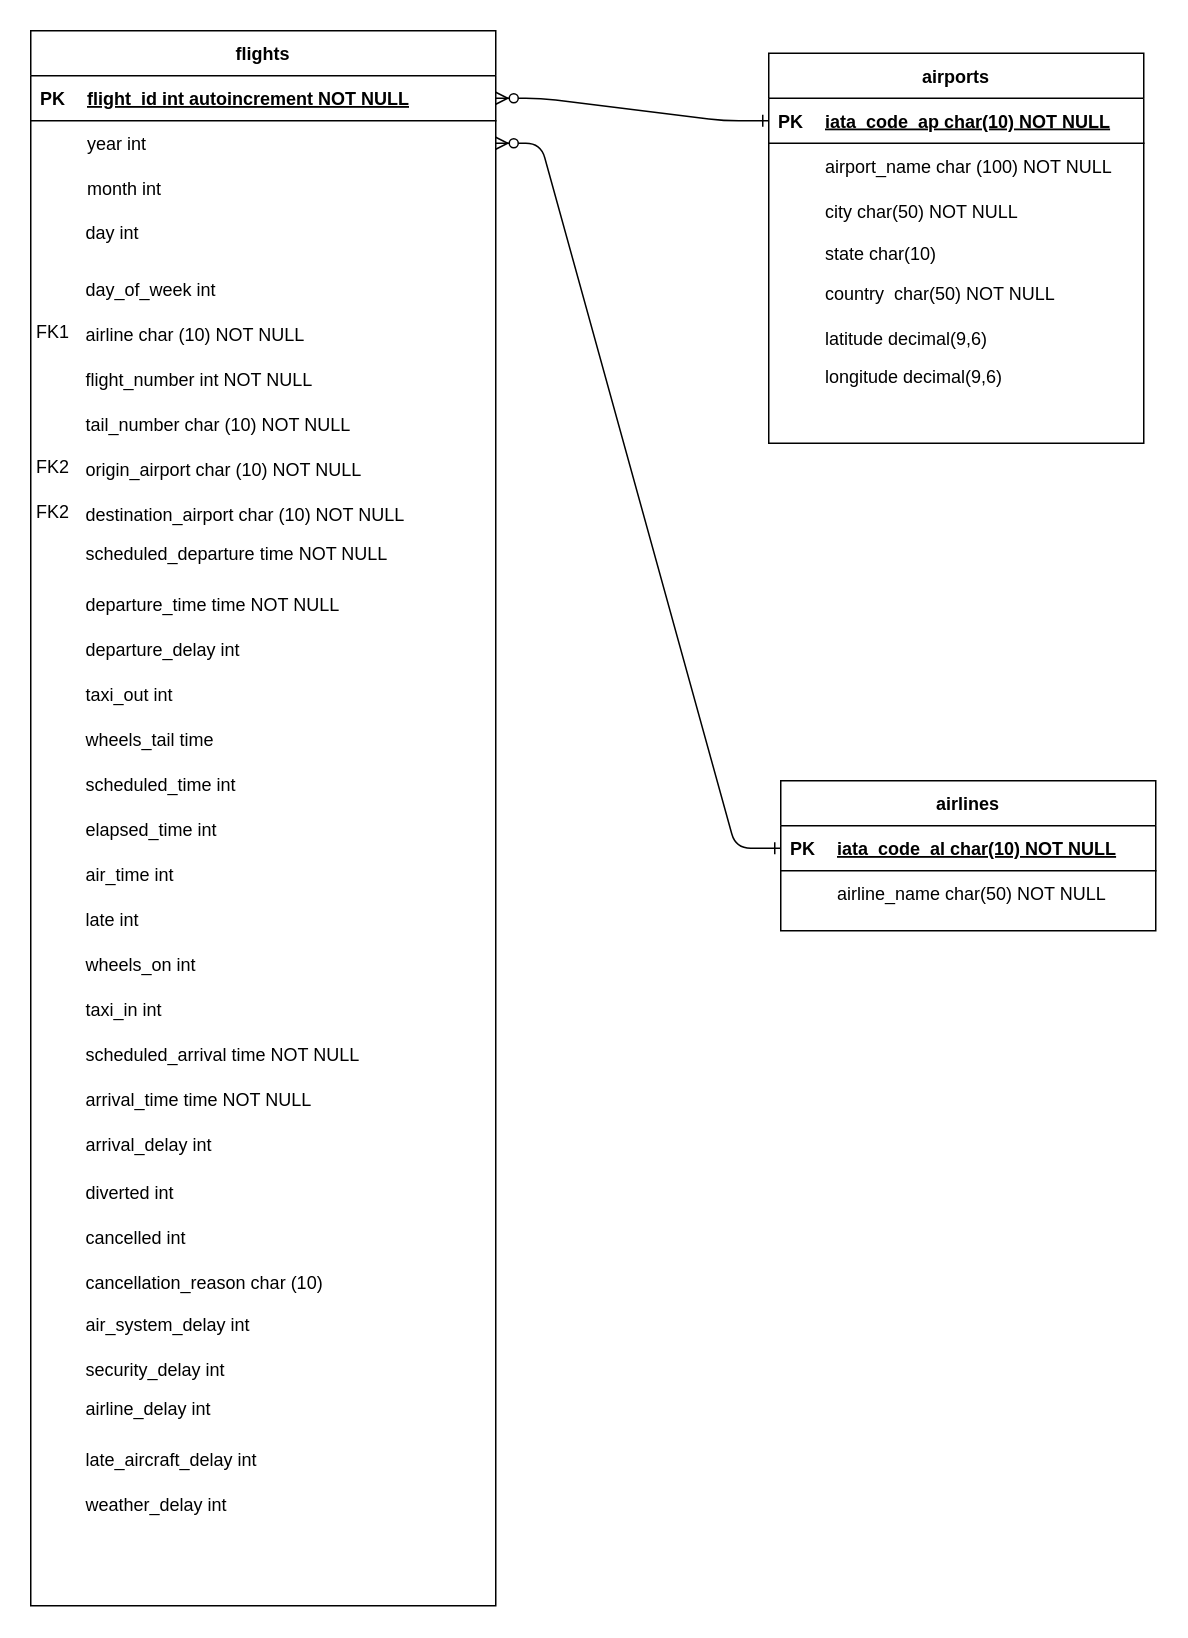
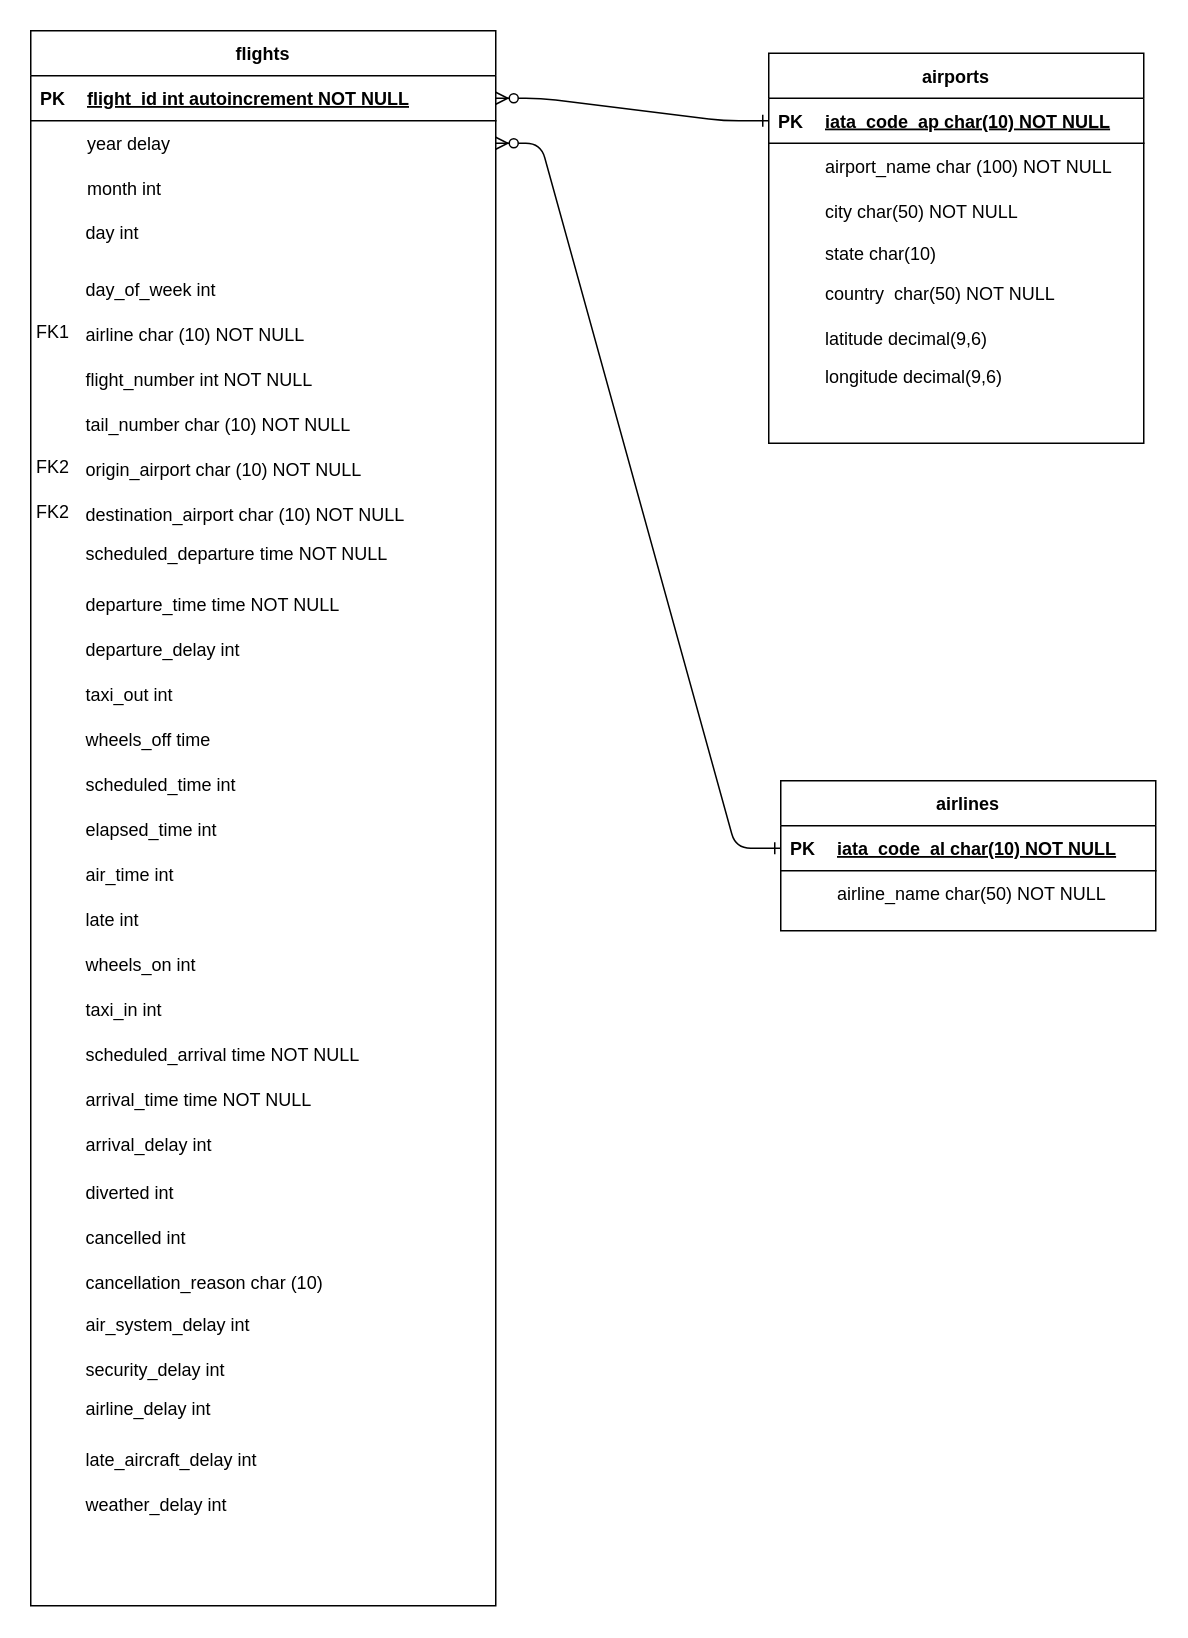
- <mxCell id="34" value="year int " style="shape=partialRectangle;overflow=hidden;connectable=0;fillColor=none;top=0;left=0;bottom=0;right=0;align=left;spacingLeft=6;" parent="32" vertex="1"><mxGeometry x="30" width="280" height="30" as="geometry"><mxRectangle width="280" height="30" as="alternateBounds" /></mxGeometry></mxCell>
+ <mxCell id="34" value="year delay " style="shape=partialRectangle;overflow=hidden;connectable=0;fillColor=none;top=0;left=0;bottom=0;right=0;align=left;spacingLeft=6;" parent="32" vertex="1"><mxGeometry x="30" width="280" height="30" as="geometry"><mxRectangle width="280" height="30" as="alternateBounds" /></mxGeometry></mxCell>
- <mxCell id="52" value="&lt;br&gt;&lt;table style=&quot;border-collapse:&lt;br/&gt; collapse;width:99pt&quot; width=&quot;132&quot; cellspacing=&quot;0&quot; cellpadding=&quot;0&quot; border=&quot;0&quot;&gt;&lt;tbody&gt;&lt;tr style=&quot;height:14.4pt&quot; height=&quot;19&quot;&gt;  &lt;td style=&quot;height:14.4pt;width:99pt&quot; width=&quot;132&quot; height=&quot;19&quot;&gt;wheels_tail time&lt;/td&gt;&lt;/tr&gt;&lt;/tbody&gt;&lt;/table&gt;" style="text;html=1;strokeColor=none;fillColor=none;align=left;verticalAlign=middle;rounded=0;" vertex="1" parent="41"><mxGeometry x="35" y="330" width="240" height="30" as="geometry" /></mxCell>
+ <mxCell id="52" value="&lt;br&gt;&lt;table style=&quot;border-collapse:&lt;br/&gt; collapse;width:99pt&quot; width=&quot;132&quot; cellspacing=&quot;0&quot; cellpadding=&quot;0&quot; border=&quot;0&quot;&gt;&lt;tbody&gt;&lt;tr style=&quot;height:14.4pt&quot; height=&quot;19&quot;&gt;  &lt;td style=&quot;height:14.4pt;width:99pt&quot; width=&quot;132&quot; height=&quot;19&quot;&gt;wheels_off time&lt;/td&gt;&lt;/tr&gt;&lt;/tbody&gt;&lt;/table&gt;" style="text;html=1;strokeColor=none;fillColor=none;align=left;verticalAlign=middle;rounded=0;" vertex="1" parent="41"><mxGeometry x="35" y="330" width="240" height="30" as="geometry" /></mxCell>
